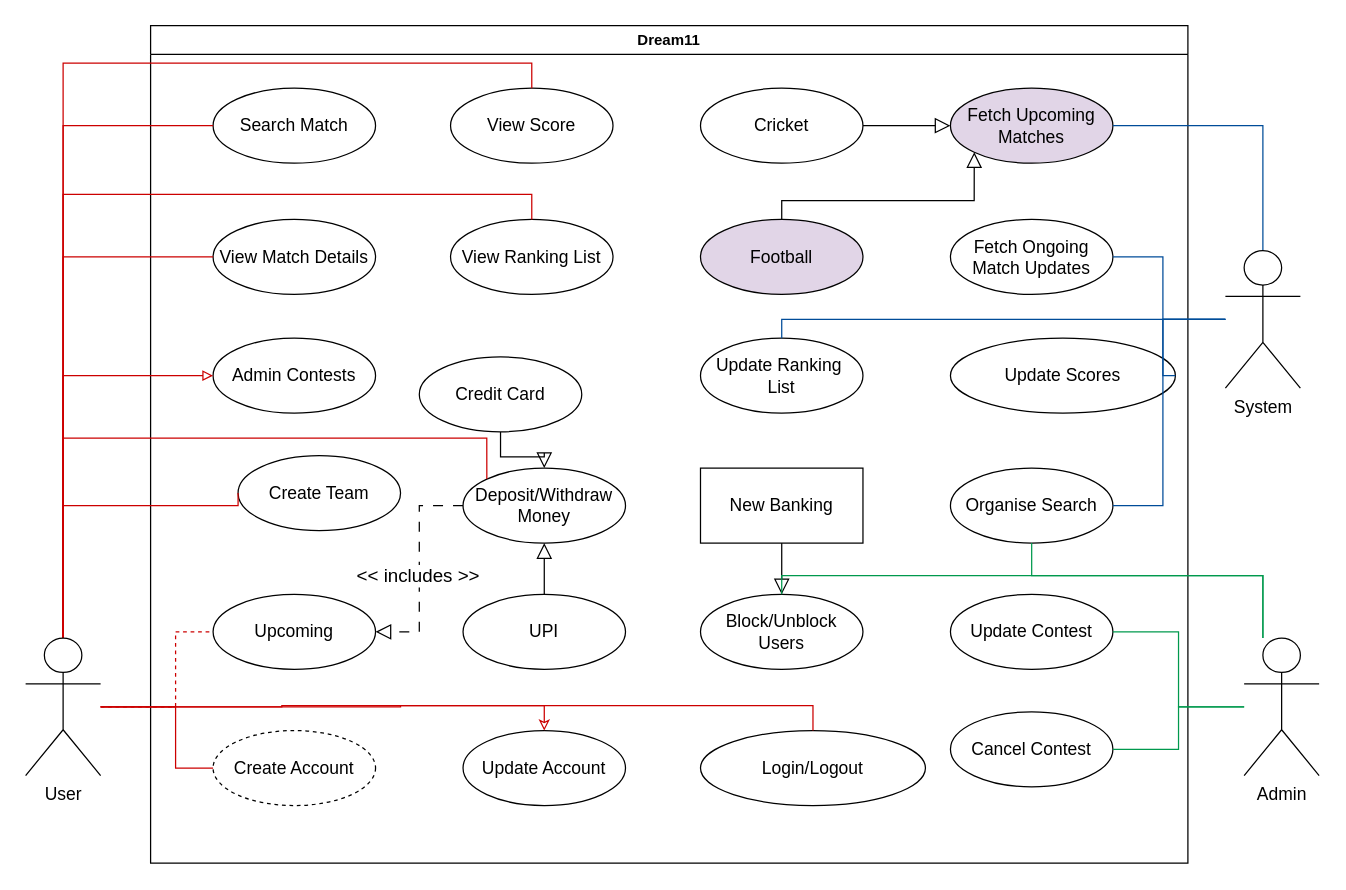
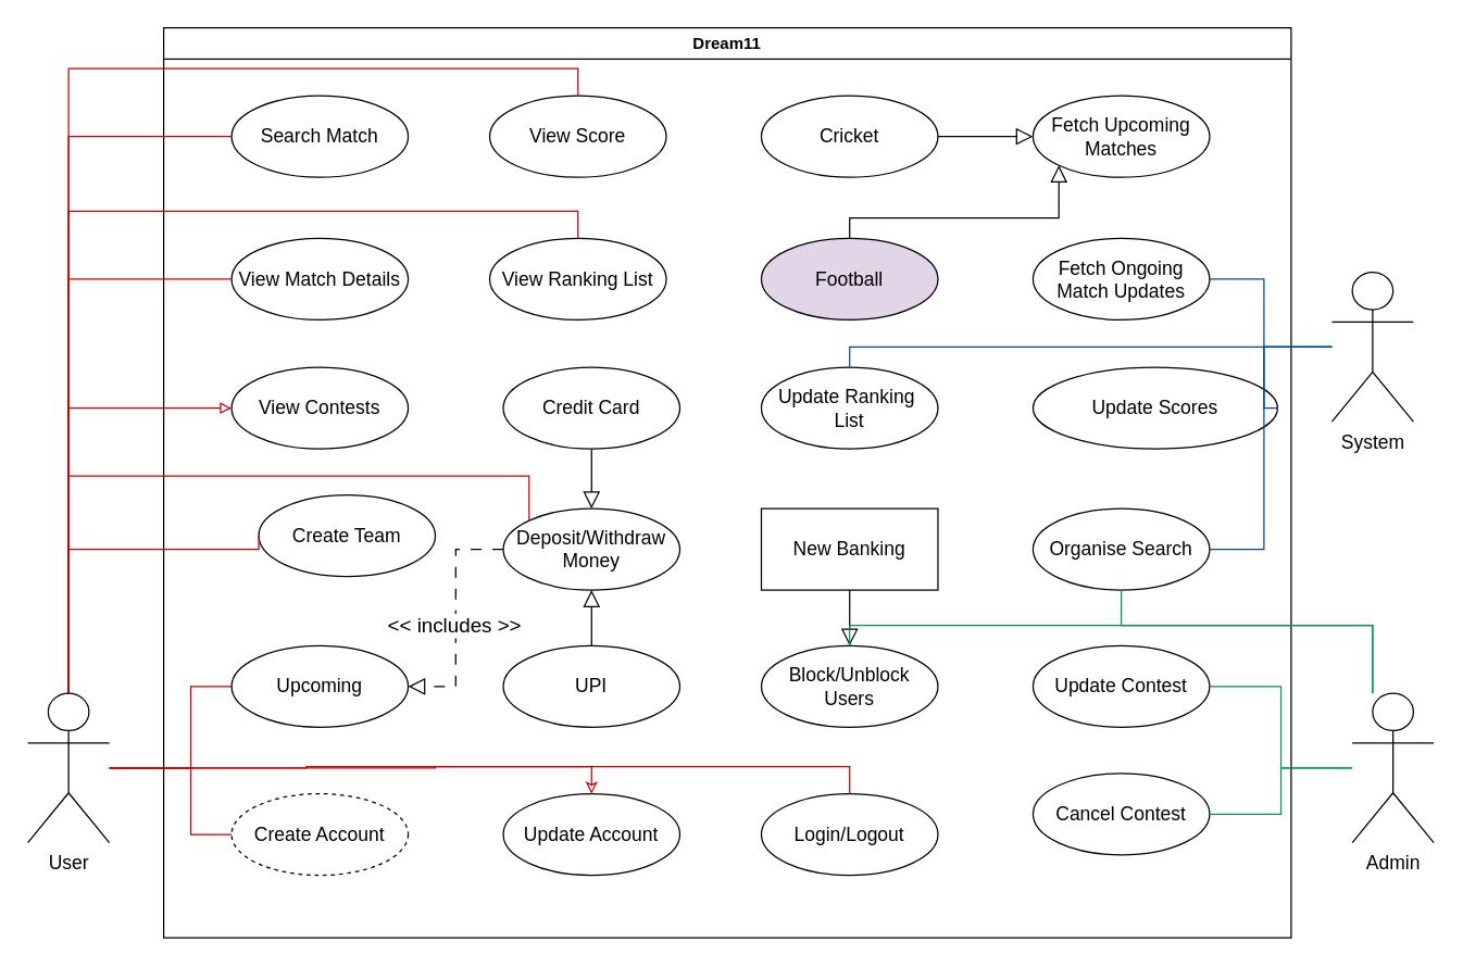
- <mxCell id="26" value="&lt;font style=&quot;font-size: 14px;&quot;&gt;Fetch Upcoming Matches&lt;/font&gt;" style="ellipse;whiteSpace=wrap;html=1;fillColor=#e1d5e7;" vertex="1" parent="2"><mxGeometry x="640" y="50" width="130" height="60" as="geometry" /></mxCell>
+ <mxCell id="26" value="&lt;font style=&quot;font-size: 14px;&quot;&gt;Fetch Upcoming Matches&lt;/font&gt;" style="ellipse;whiteSpace=wrap;html=1;" vertex="1" parent="2"><mxGeometry x="640" y="50" width="130" height="60" as="geometry" /></mxCell>
- <mxCell id="46" style="edgeStyle=orthogonalEdgeStyle;rounded=0;orthogonalLoop=1;jettySize=auto;html=1;entryX=1;entryY=0.5;entryDx=0;entryDy=0;endArrow=none;endFill=0;strokeColor=#004C99;exitX=0.5;exitY=0;exitDx=0;exitDy=0;exitPerimeter=0;" edge="1" parent="1" source="51" target="26"><mxGeometry relative="1" as="geometry"><Array as="points"><mxPoint x="1010" y="100" /></Array></mxGeometry></mxCell>
- <mxCell id="8" value="&lt;font style=&quot;font-size: 14px;&quot;&gt;Admin Contests&lt;/font&gt;" style="ellipse;whiteSpace=wrap;html=1;" vertex="1" parent="2"><mxGeometry x="50" y="250" width="130" height="60" as="geometry" /></mxCell>
+ <mxCell id="8" value="&lt;font style=&quot;font-size: 14px;&quot;&gt;View Contests&lt;/font&gt;" style="ellipse;whiteSpace=wrap;html=1;" vertex="1" parent="2"><mxGeometry x="50" y="250" width="130" height="60" as="geometry" /></mxCell>
- <mxCell id="14" value="&lt;font style=&quot;font-size: 14px;&quot;&gt;Credit Card&lt;/font&gt;" style="ellipse;whiteSpace=wrap;html=1;" vertex="1" parent="2"><mxGeometry x="215" y="265" width="130" height="60" as="geometry" /></mxCell>
+ <mxCell id="14" value="&lt;font style=&quot;font-size: 14px;&quot;&gt;Credit Card&lt;/font&gt;" style="ellipse;whiteSpace=wrap;html=1;" vertex="1" parent="2"><mxGeometry x="250" y="250" width="130" height="60" as="geometry" /></mxCell>
- <mxCell id="38" style="edgeStyle=orthogonalEdgeStyle;rounded=0;orthogonalLoop=1;jettySize=auto;html=1;entryX=0;entryY=0.5;entryDx=0;entryDy=0;endArrow=none;endFill=0;strokeColor=#CC0000;dashed=1;" edge="1" parent="1" source="45" target="10"><mxGeometry relative="1" as="geometry"><Array as="points"><mxPoint x="140" y="565" /><mxPoint x="140" y="505" /></Array></mxGeometry></mxCell>
+ <mxCell id="38" style="edgeStyle=orthogonalEdgeStyle;rounded=0;orthogonalLoop=1;jettySize=auto;html=1;entryX=0;entryY=0.5;entryDx=0;entryDy=0;endArrow=none;endFill=0;strokeColor=#CC0000;" edge="1" parent="1" source="45" target="10"><mxGeometry relative="1" as="geometry"><Array as="points"><mxPoint x="140" y="565" /><mxPoint x="140" y="505" /></Array></mxGeometry></mxCell>
- <mxCell id="5" value="&lt;font style=&quot;font-size: 14px;&quot;&gt;Login/Logout&lt;/font&gt;" style="ellipse;whiteSpace=wrap;html=1;" vertex="1" parent="2"><mxGeometry x="440" y="564" width="180" height="60" as="geometry" /></mxCell>
+ <mxCell id="5" value="&lt;font style=&quot;font-size: 14px;&quot;&gt;Login/Logout&lt;/font&gt;" style="ellipse;whiteSpace=wrap;html=1;" vertex="1" parent="2"><mxGeometry x="440" y="564" width="130" height="60" as="geometry" /></mxCell>
